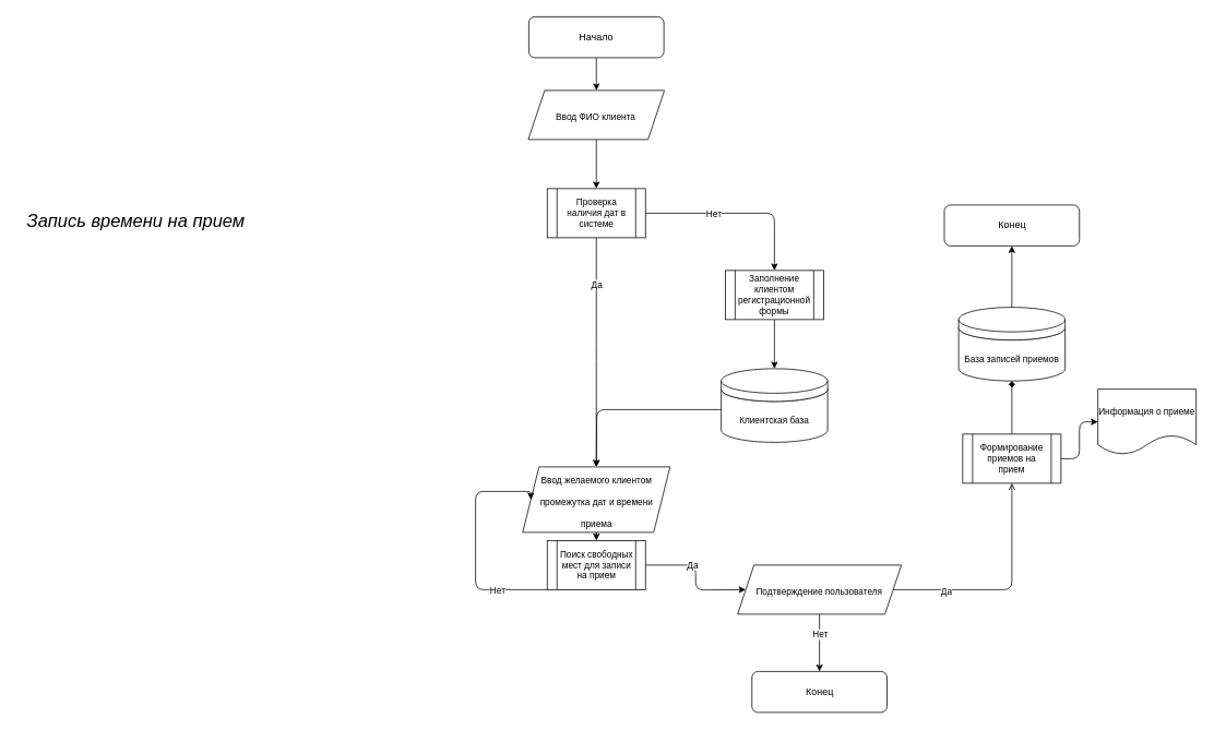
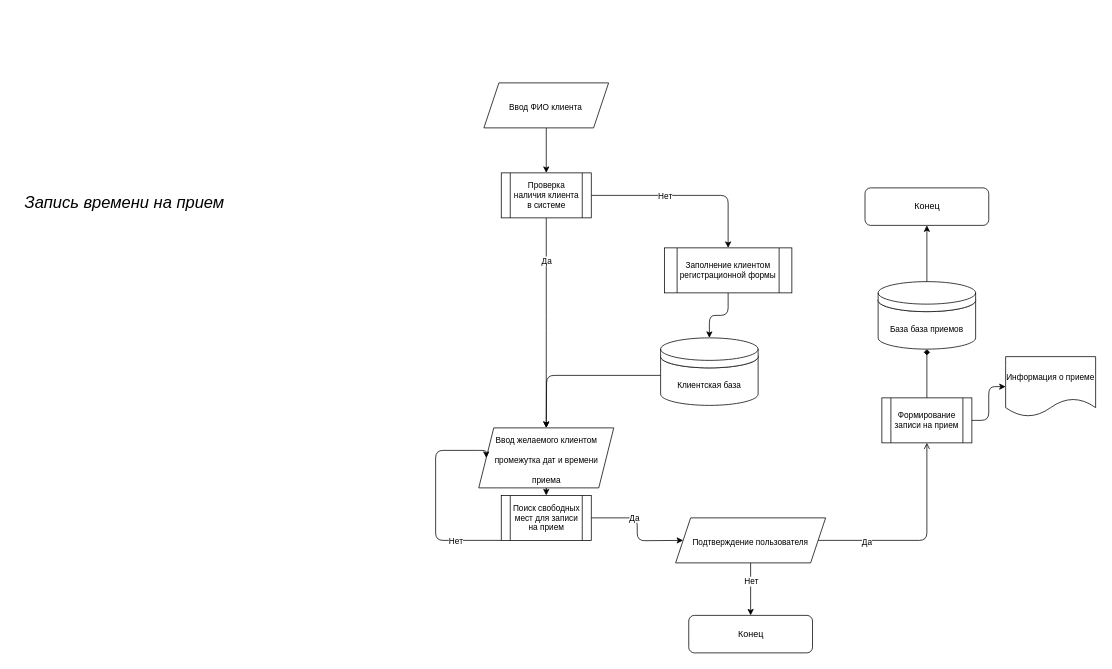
- <mxCell id="3" value="Начало" style="rounded=1;whiteSpace=wrap;html=1;" vertex="1" parent="1"><mxGeometry x="645" y="20" width="165" height="50" as="geometry" /></mxCell>
- <mxCell id="2" style="edgeStyle=none;html=1;fontSize=11;" edge="1" parent="1" source="3" target="6"><mxGeometry relative="1" as="geometry" /></mxCell>
- <mxCell id="11" value="Проверка наличия дат в системе" style="shape=process;whiteSpace=wrap;html=1;backgroundOutline=1;fontSize=11;" vertex="1" parent="1"><mxGeometry x="667.51" y="230" width="120" height="60" as="geometry" /></mxCell>
+ <mxCell id="11" value="Проверка наличия клиента в системе" style="shape=process;whiteSpace=wrap;html=1;backgroundOutline=1;fontSize=11;" vertex="1" parent="1"><mxGeometry x="667.51" y="230" width="120" height="60" as="geometry" /></mxCell>
- <mxCell id="16" value="Заполнение клиентом регистрационной формы" style="shape=process;whiteSpace=wrap;html=1;backgroundOutline=1;fontSize=11;" vertex="1" parent="1"><mxGeometry x="884.99" y="330" width="120" height="60" as="geometry" /></mxCell>
+ <mxCell id="16" value="Заполнение клиентом регистрационной формы" style="shape=process;whiteSpace=wrap;html=1;backgroundOutline=1;fontSize=11;" vertex="1" parent="1"><mxGeometry x="884.99" y="330" width="170" height="60" as="geometry" /></mxCell>
- <mxCell id="35" value="База записей приемов" style="shape=cylinder3;whiteSpace=wrap;html=1;boundedLbl=1;backgroundOutline=1;size=15;fontSize=11;" vertex="1" parent="34"><mxGeometry y="10" width="130" height="80" as="geometry" /></mxCell>
+ <mxCell id="35" value="База база приемов" style="shape=cylinder3;whiteSpace=wrap;html=1;boundedLbl=1;backgroundOutline=1;size=15;fontSize=11;" vertex="1" parent="34"><mxGeometry y="10" width="130" height="80" as="geometry" /></mxCell>
- <mxCell id="33" value="Формирование приемов на прием" style="shape=process;whiteSpace=wrap;html=1;backgroundOutline=1;fontSize=11;" vertex="1" parent="1"><mxGeometry x="1175" y="530" width="120" height="60" as="geometry" /></mxCell>
+ <mxCell id="33" value="Формирование записи на прием" style="shape=process;whiteSpace=wrap;html=1;backgroundOutline=1;fontSize=11;" vertex="1" parent="1"><mxGeometry x="1175" y="530" width="120" height="60" as="geometry" /></mxCell>
